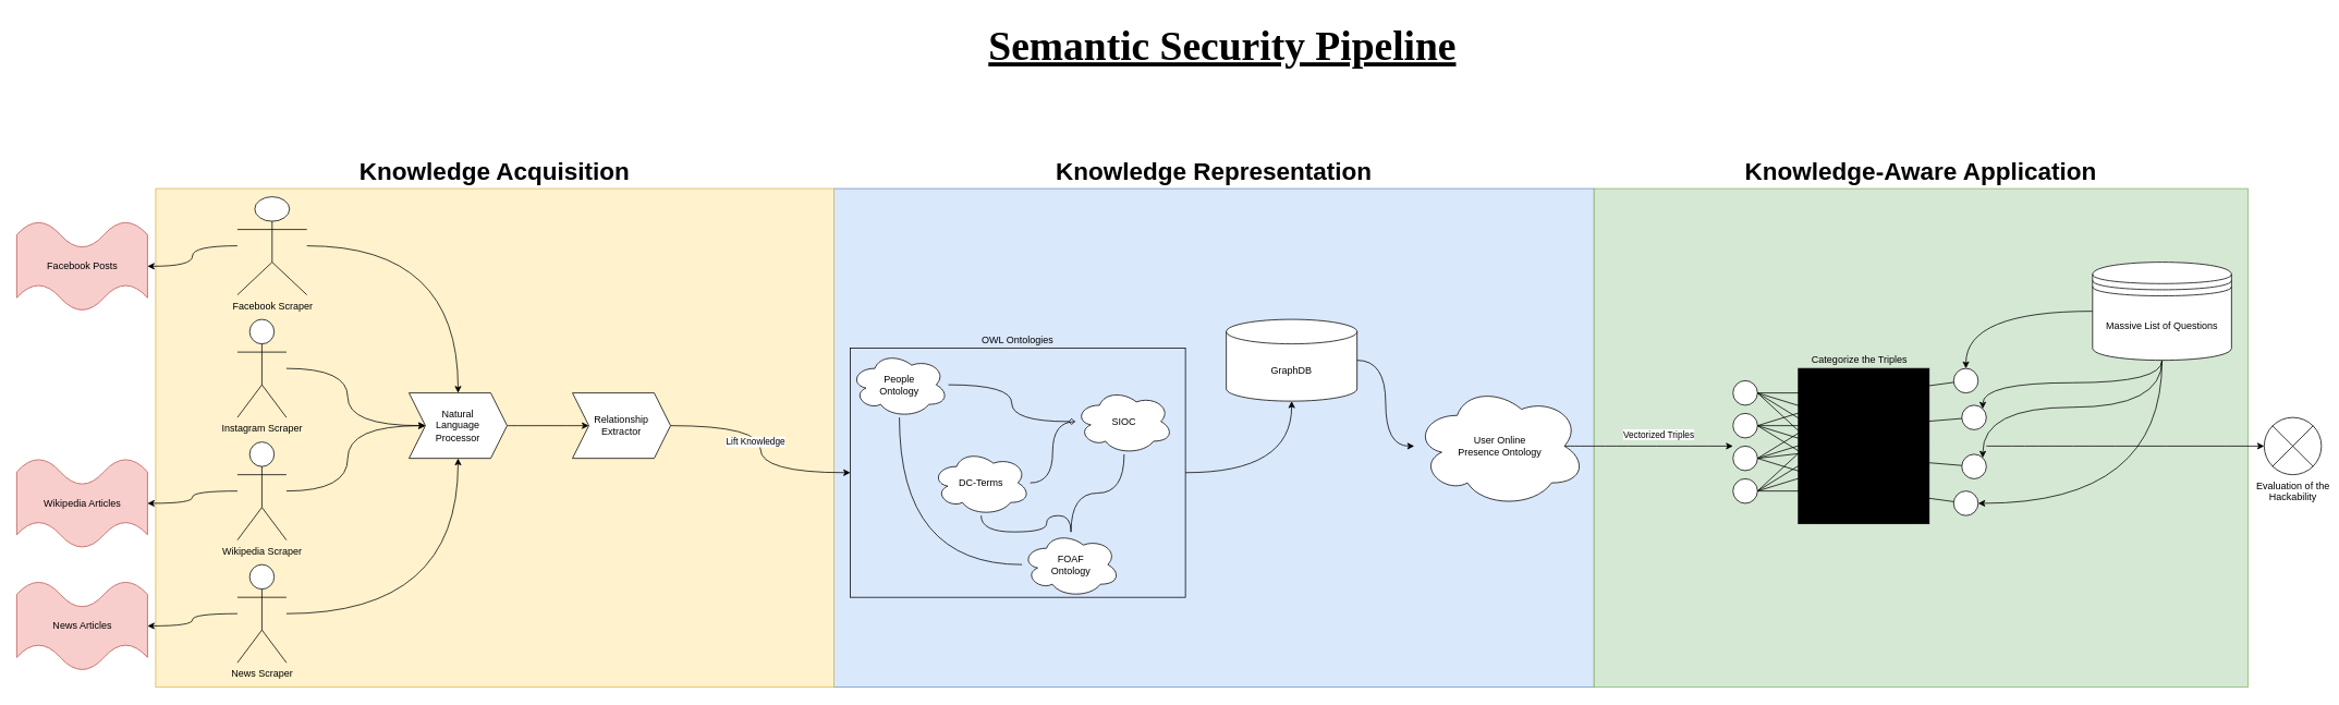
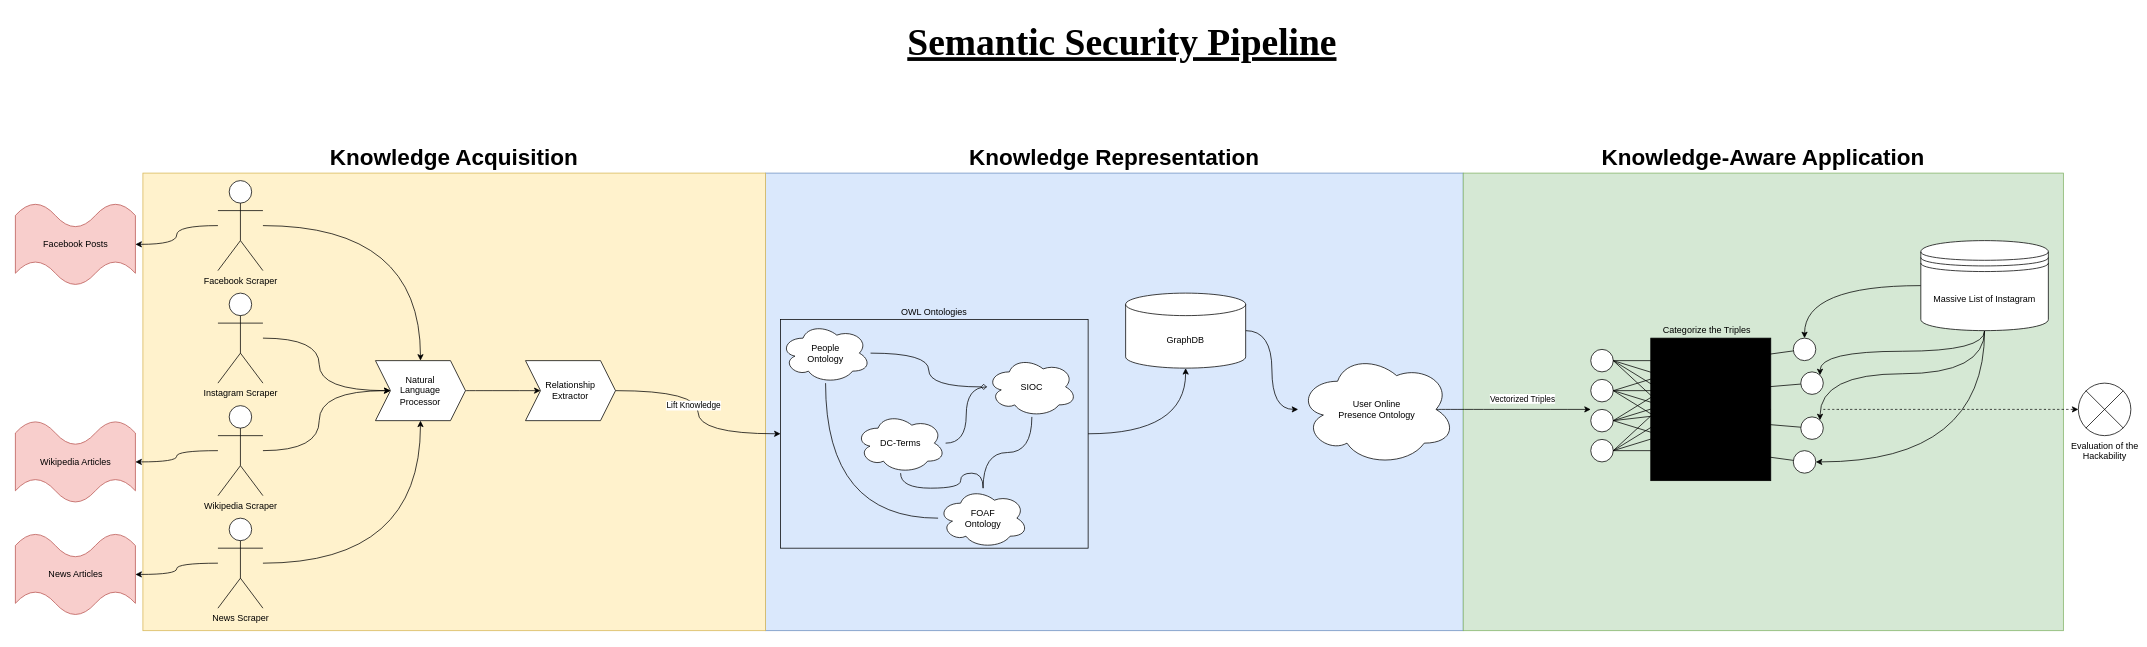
- <mxCell id="21" value="Facebook Scraper" style="shape=umlActor;verticalLabelPosition=bottom;verticalAlign=top;html=1;outlineConnect=0;fillColor=#FFFFFF;" vertex="1" parent="1"><mxGeometry x="290" y="240" width="85" height="120" as="geometry" /></mxCell>
+ <mxCell id="21" value="Facebook Scraper" style="shape=umlActor;verticalLabelPosition=bottom;verticalAlign=top;html=1;outlineConnect=0;fillColor=#FFFFFF;" vertex="1" parent="1"><mxGeometry x="290" y="240" width="60" height="120" as="geometry" /></mxCell>
- <mxCell id="16" value="Massive List of Questions" style="shape=datastore;whiteSpace=wrap;html=1;fillColor=#FFFFFF;" vertex="1" parent="1"><mxGeometry x="2560" y="320" width="170" height="120" as="geometry" /></mxCell>
+ <mxCell id="16" value="Massive List of Instagram" style="shape=datastore;whiteSpace=wrap;html=1;fillColor=#FFFFFF;" vertex="1" parent="1"><mxGeometry x="2560" y="320" width="170" height="120" as="geometry" /></mxCell>
- <mxCell id="12" style="edgeStyle=orthogonalEdgeStyle;rounded=0;orthogonalLoop=1;jettySize=auto;html=1;endArrow=classic;endFill=1;curved=1;" edge="1" parent="1" source="50" target="17"><mxGeometry relative="1" as="geometry"><mxPoint x="2530" y="570" as="targetPoint" /><mxPoint x="2430" y="545" as="sourcePoint" /></mxGeometry></mxCell>
+ <mxCell id="12" style="edgeStyle=orthogonalEdgeStyle;rounded=0;orthogonalLoop=1;jettySize=auto;html=1;endArrow=classic;endFill=1;curved=1;dashed=1;" edge="1" parent="1" source="50" target="17"><mxGeometry relative="1" as="geometry"><mxPoint x="2530" y="570" as="targetPoint" /><mxPoint x="2430" y="545" as="sourcePoint" /></mxGeometry></mxCell>
